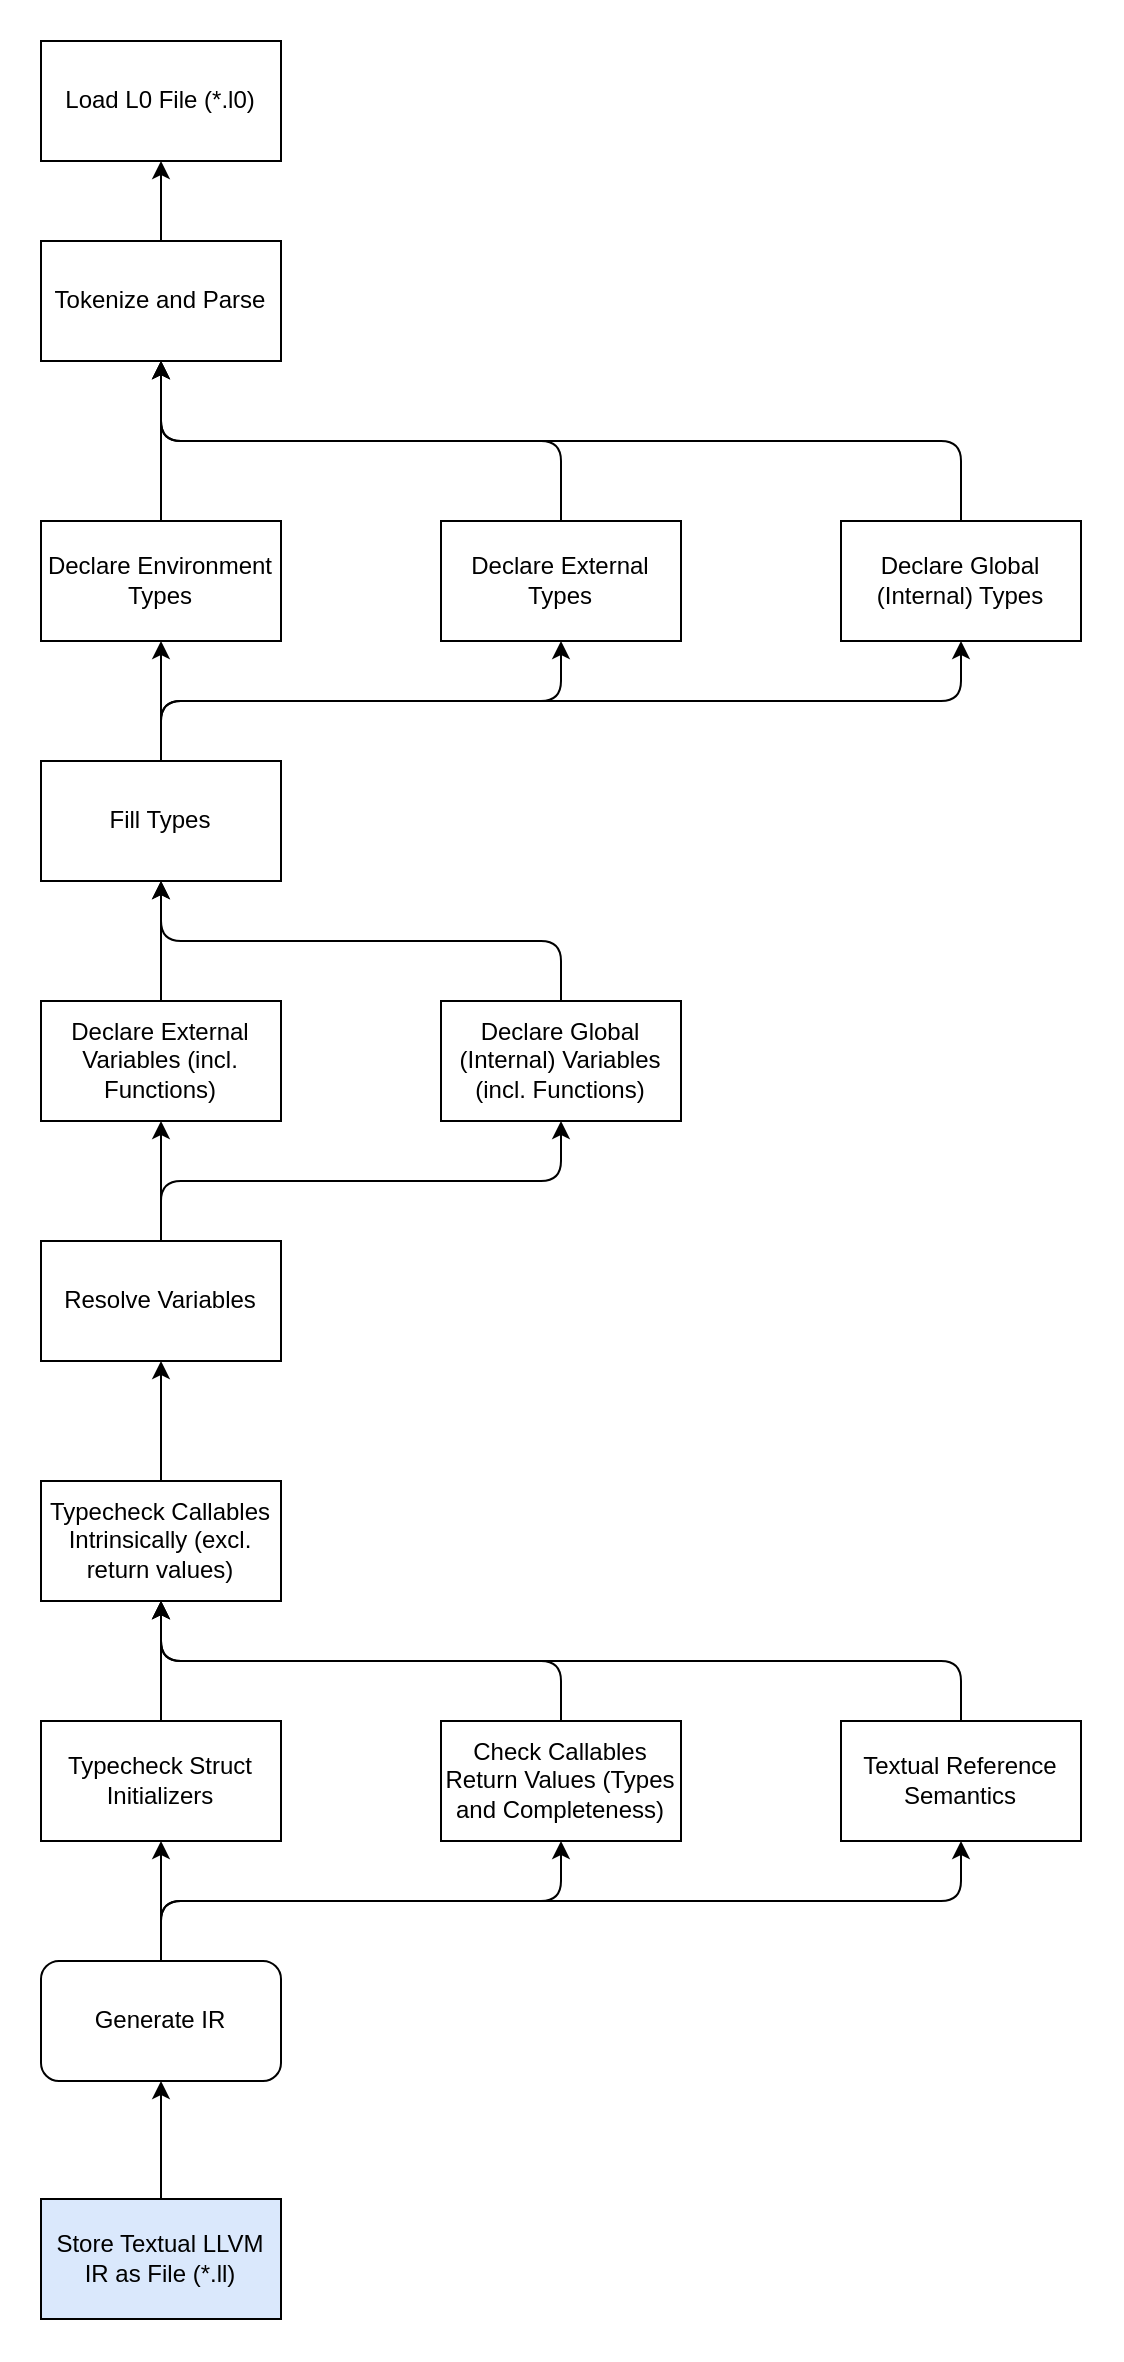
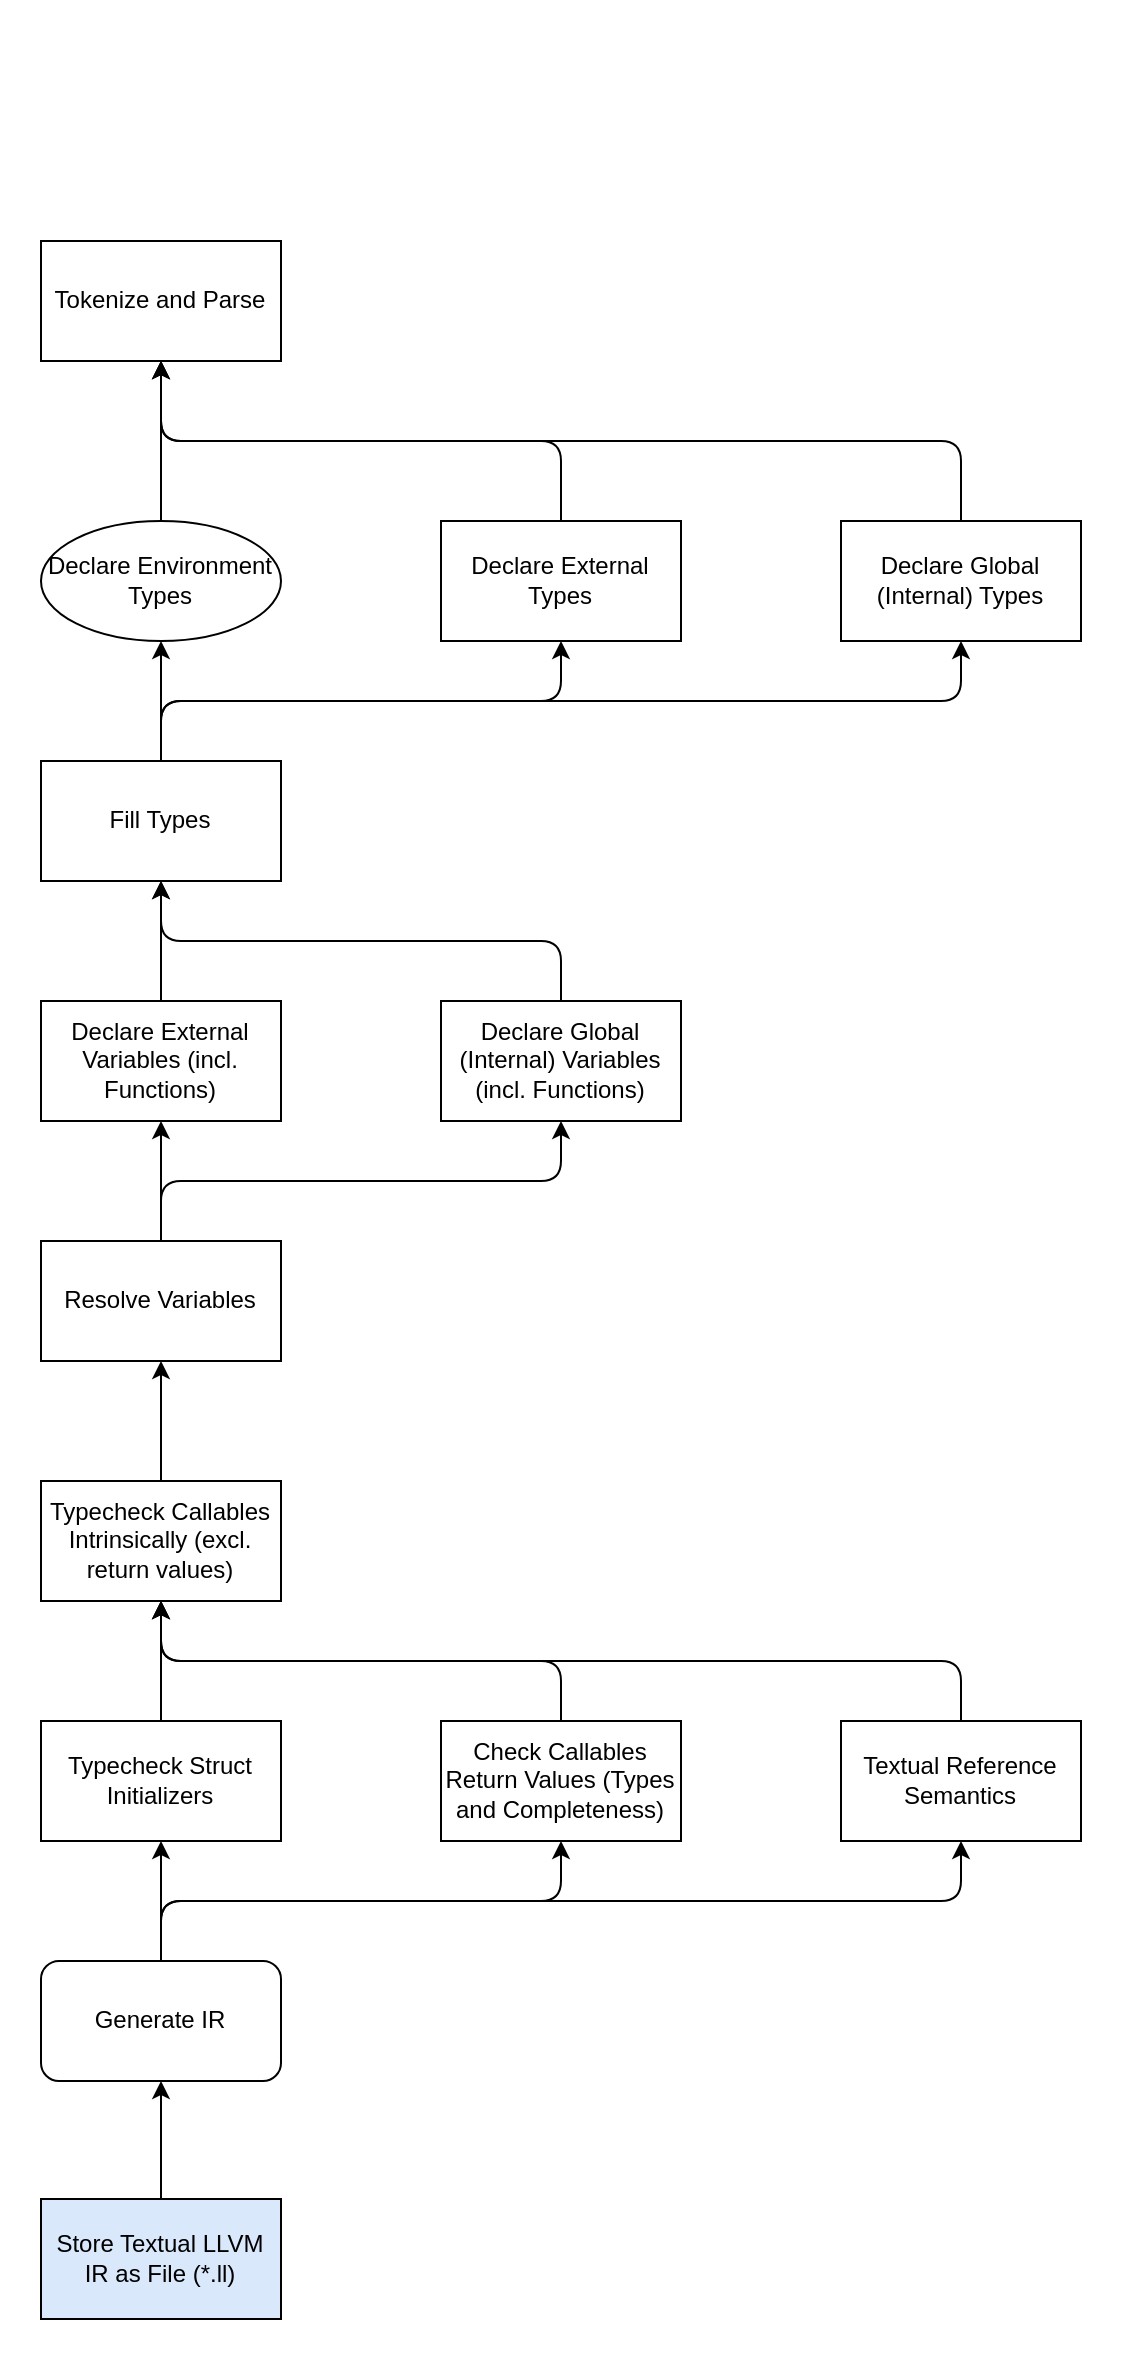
- <mxCell id="2" value="Load L0 File (*.l0)" style="rounded=0;whiteSpace=wrap;html=1;" vertex="1" parent="1"><mxGeometry x="20" y="20" width="120" height="60" as="geometry" /></mxCell>
- <mxCell id="3" style="edgeStyle=orthogonalEdgeStyle;rounded=1;orthogonalLoop=1;jettySize=auto;html=1;exitX=0.5;exitY=0;exitDx=0;exitDy=0;entryX=0.5;entryY=1;entryDx=0;entryDy=0;curved=0;" edge="1" parent="1" source="4" target="2"><mxGeometry relative="1" as="geometry" /></mxCell>
- <mxCell id="6" value="Declare Environment Types" style="rounded=0;whiteSpace=wrap;html=1;" vertex="1" parent="1"><mxGeometry x="20" y="260" width="120" height="60" as="geometry" /></mxCell>
+ <mxCell id="6" value="Declare Environment Types" style="ellipse;whiteSpace=wrap;html=1;" vertex="1" parent="1"><mxGeometry x="20" y="260" width="120" height="60" as="geometry" /></mxCell>
